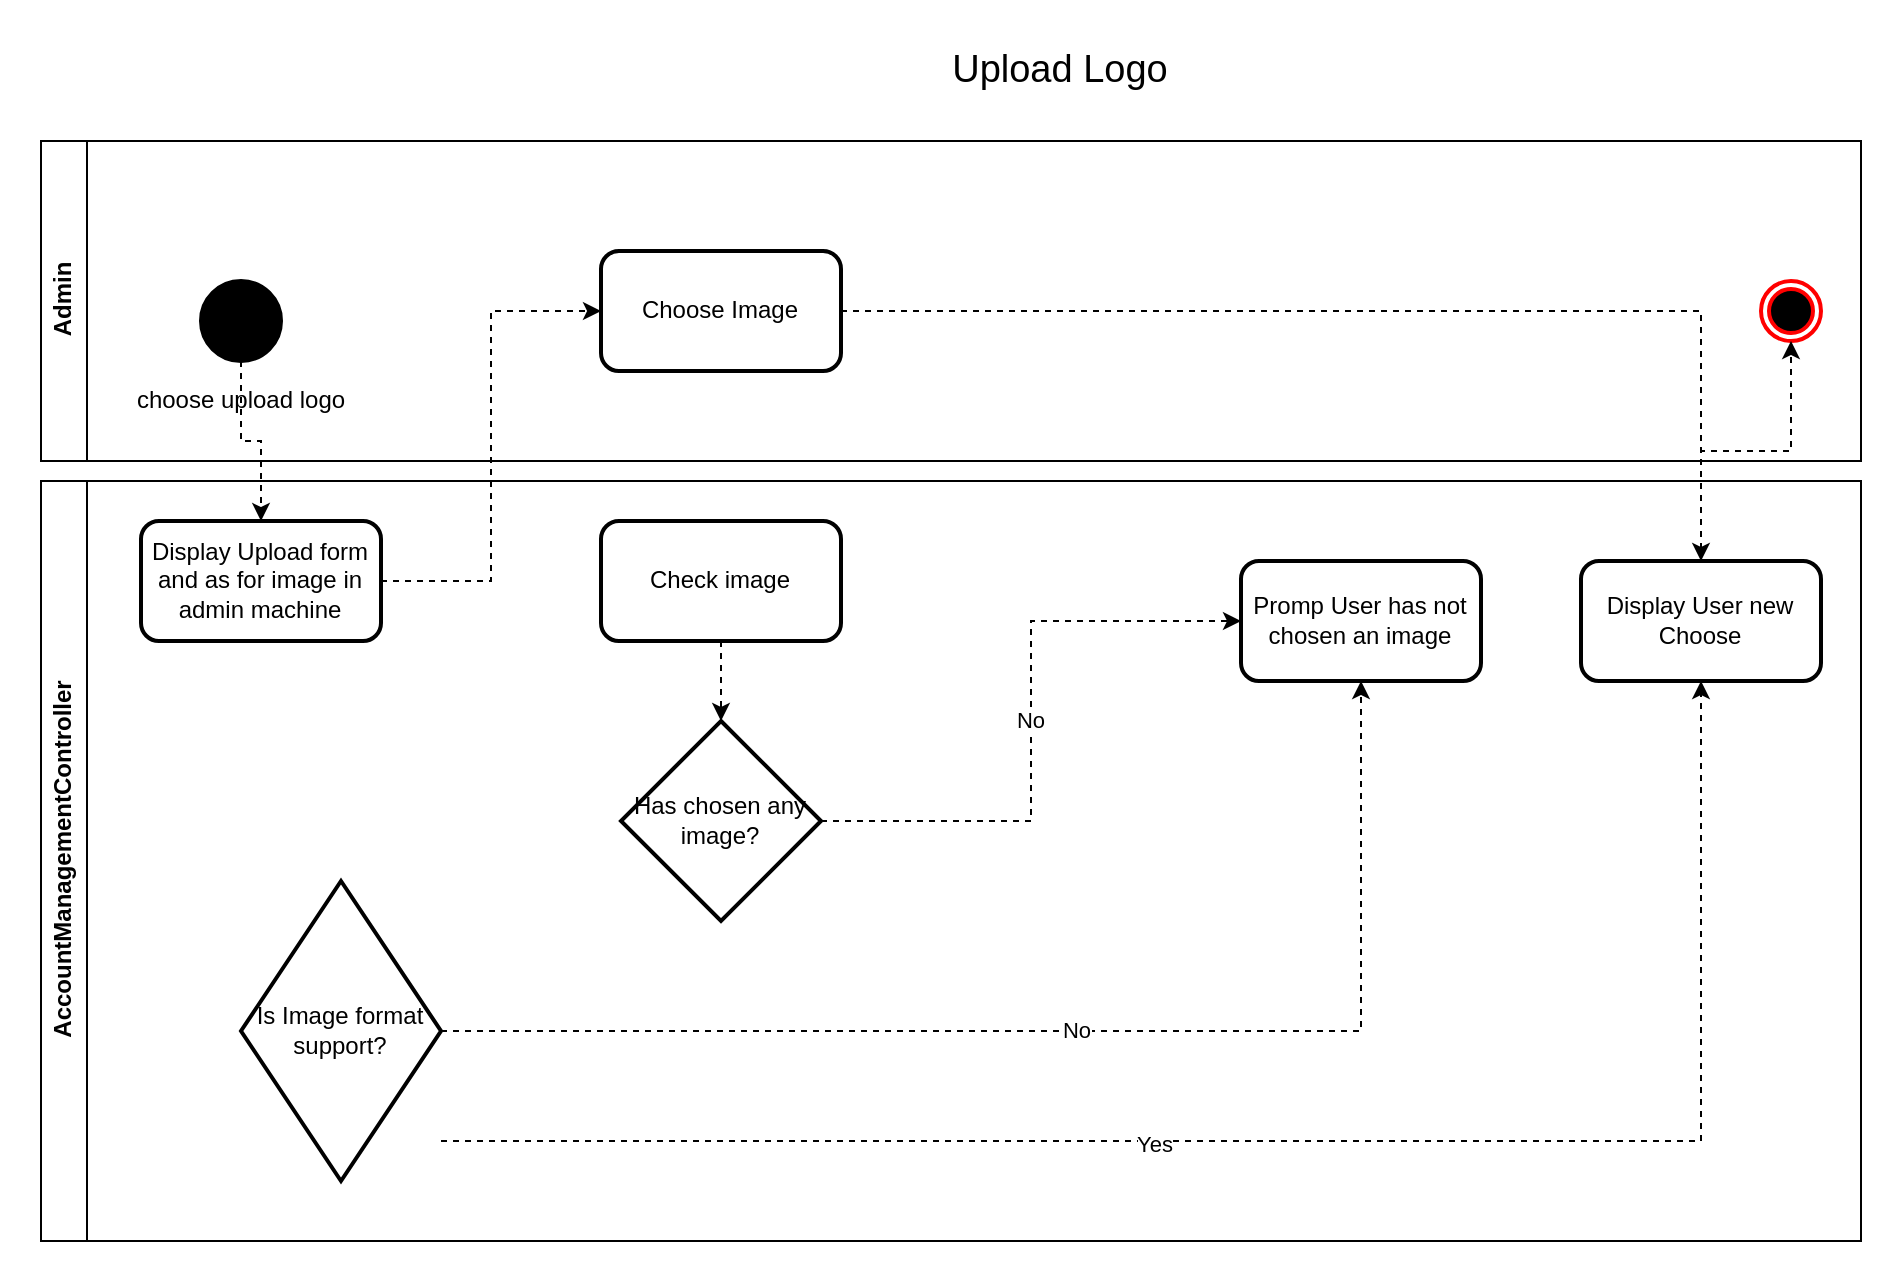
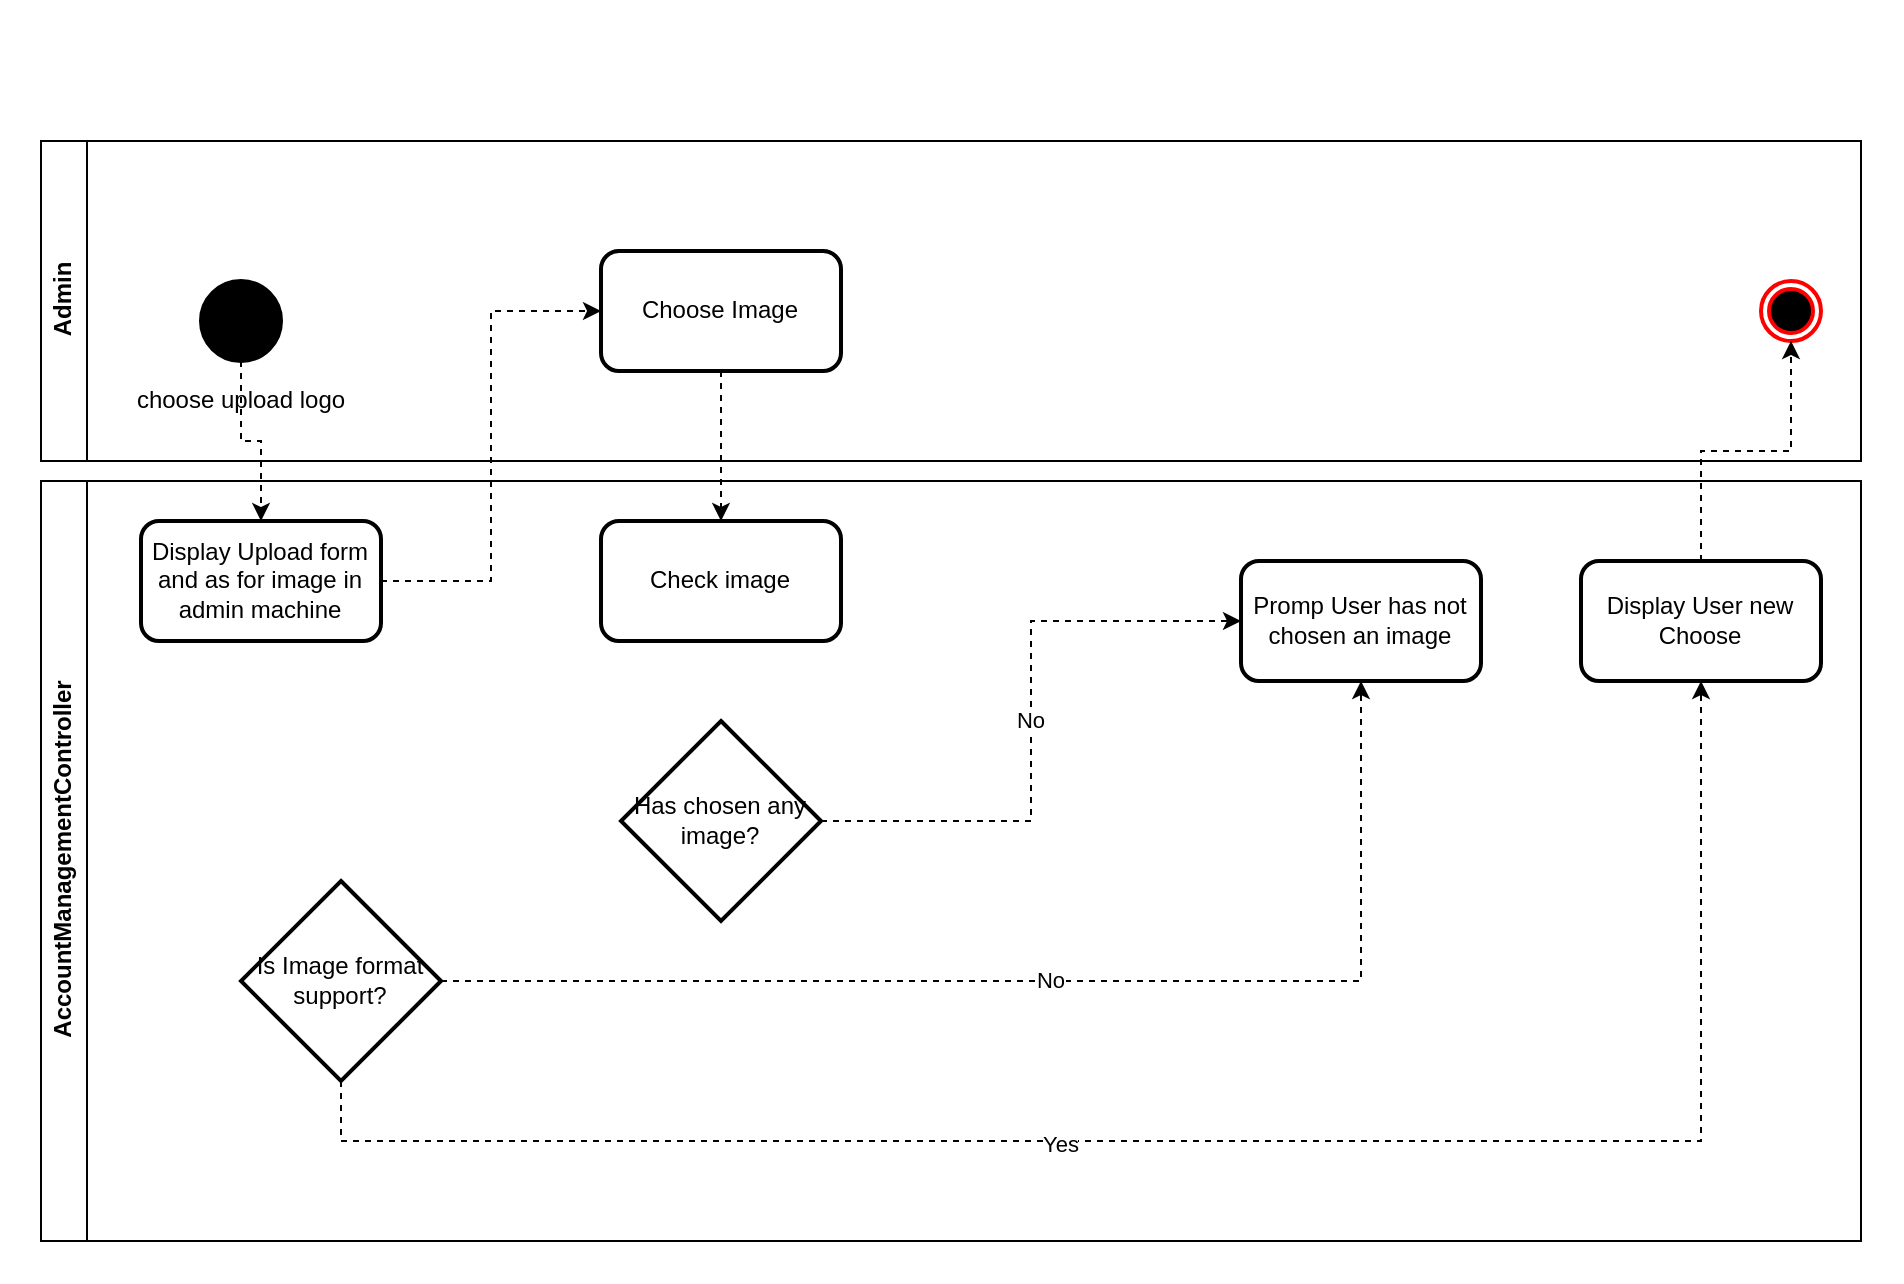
- <mxCell id="20" value="Upload Logo" style="text;html=1;strokeColor=none;fillColor=none;align=center;verticalAlign=middle;whiteSpace=wrap;rounded=0;fontSize=19;" vertex="1" parent="1"><mxGeometry x="440" y="20" width="180" height="30" as="geometry" /></mxCell>
- <mxCell id="22" style="edgeStyle=orthogonalEdgeStyle;rounded=0;orthogonalLoop=1;jettySize=auto;html=1;dashed=1;" edge="1" parent="1" source="5" target="7"><mxGeometry relative="1" as="geometry" /></mxCell>
+ <mxCell id="22" style="edgeStyle=orthogonalEdgeStyle;rounded=0;orthogonalLoop=1;jettySize=auto;html=1;entryX=0.5;entryY=0;entryDx=0;entryDy=0;dashed=1;" edge="1" parent="1" source="5" target="10"><mxGeometry relative="1" as="geometry" /></mxCell>
- <mxCell id="9" style="edgeStyle=orthogonalEdgeStyle;rounded=0;orthogonalLoop=1;jettySize=auto;html=1;entryX=0.5;entryY=0;entryDx=0;entryDy=0;entryPerimeter=0;dashed=1;" edge="1" parent="6" source="10" target="12"><mxGeometry relative="1" as="geometry" /></mxCell>
- <mxCell id="17" value="Is Image format support?" style="strokeWidth=2;html=1;shape=mxgraph.flowchart.decision;whiteSpace=wrap;" vertex="1" parent="6"><mxGeometry x="100" y="200" width="100" height="150" as="geometry" /></mxCell>
+ <mxCell id="17" value="Is Image format support?" style="strokeWidth=2;html=1;shape=mxgraph.flowchart.decision;whiteSpace=wrap;" vertex="1" parent="6"><mxGeometry x="100" y="200" width="100" height="100" as="geometry" /></mxCell>
